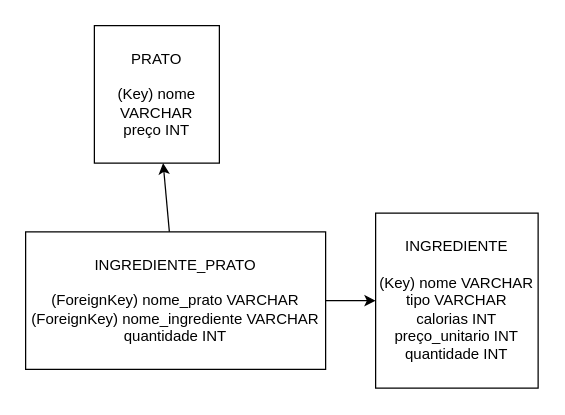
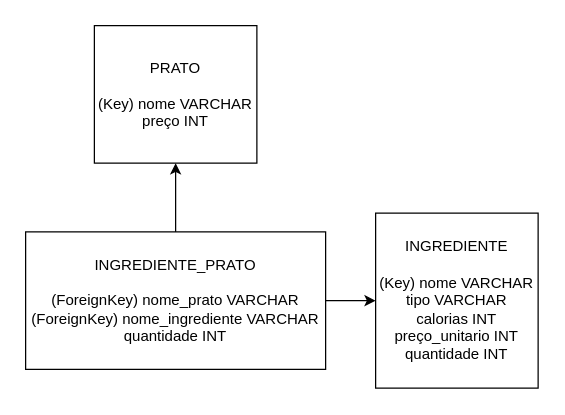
- <mxCell id="3" value="PRATO&lt;br&gt;&lt;br&gt;(Key) nome VARCHAR&lt;br&gt;preço INT" style="rounded=0;whiteSpace=wrap;html=1;" vertex="1" parent="1"><mxGeometry x="75" y="20" width="100" height="110" as="geometry" /></mxCell>
+ <mxCell id="3" value="PRATO&lt;br&gt;&lt;br&gt;(Key) nome VARCHAR&lt;br&gt;preço INT" style="rounded=0;whiteSpace=wrap;html=1;" vertex="1" parent="1"><mxGeometry x="75" y="20" width="130" height="110" as="geometry" /></mxCell>
